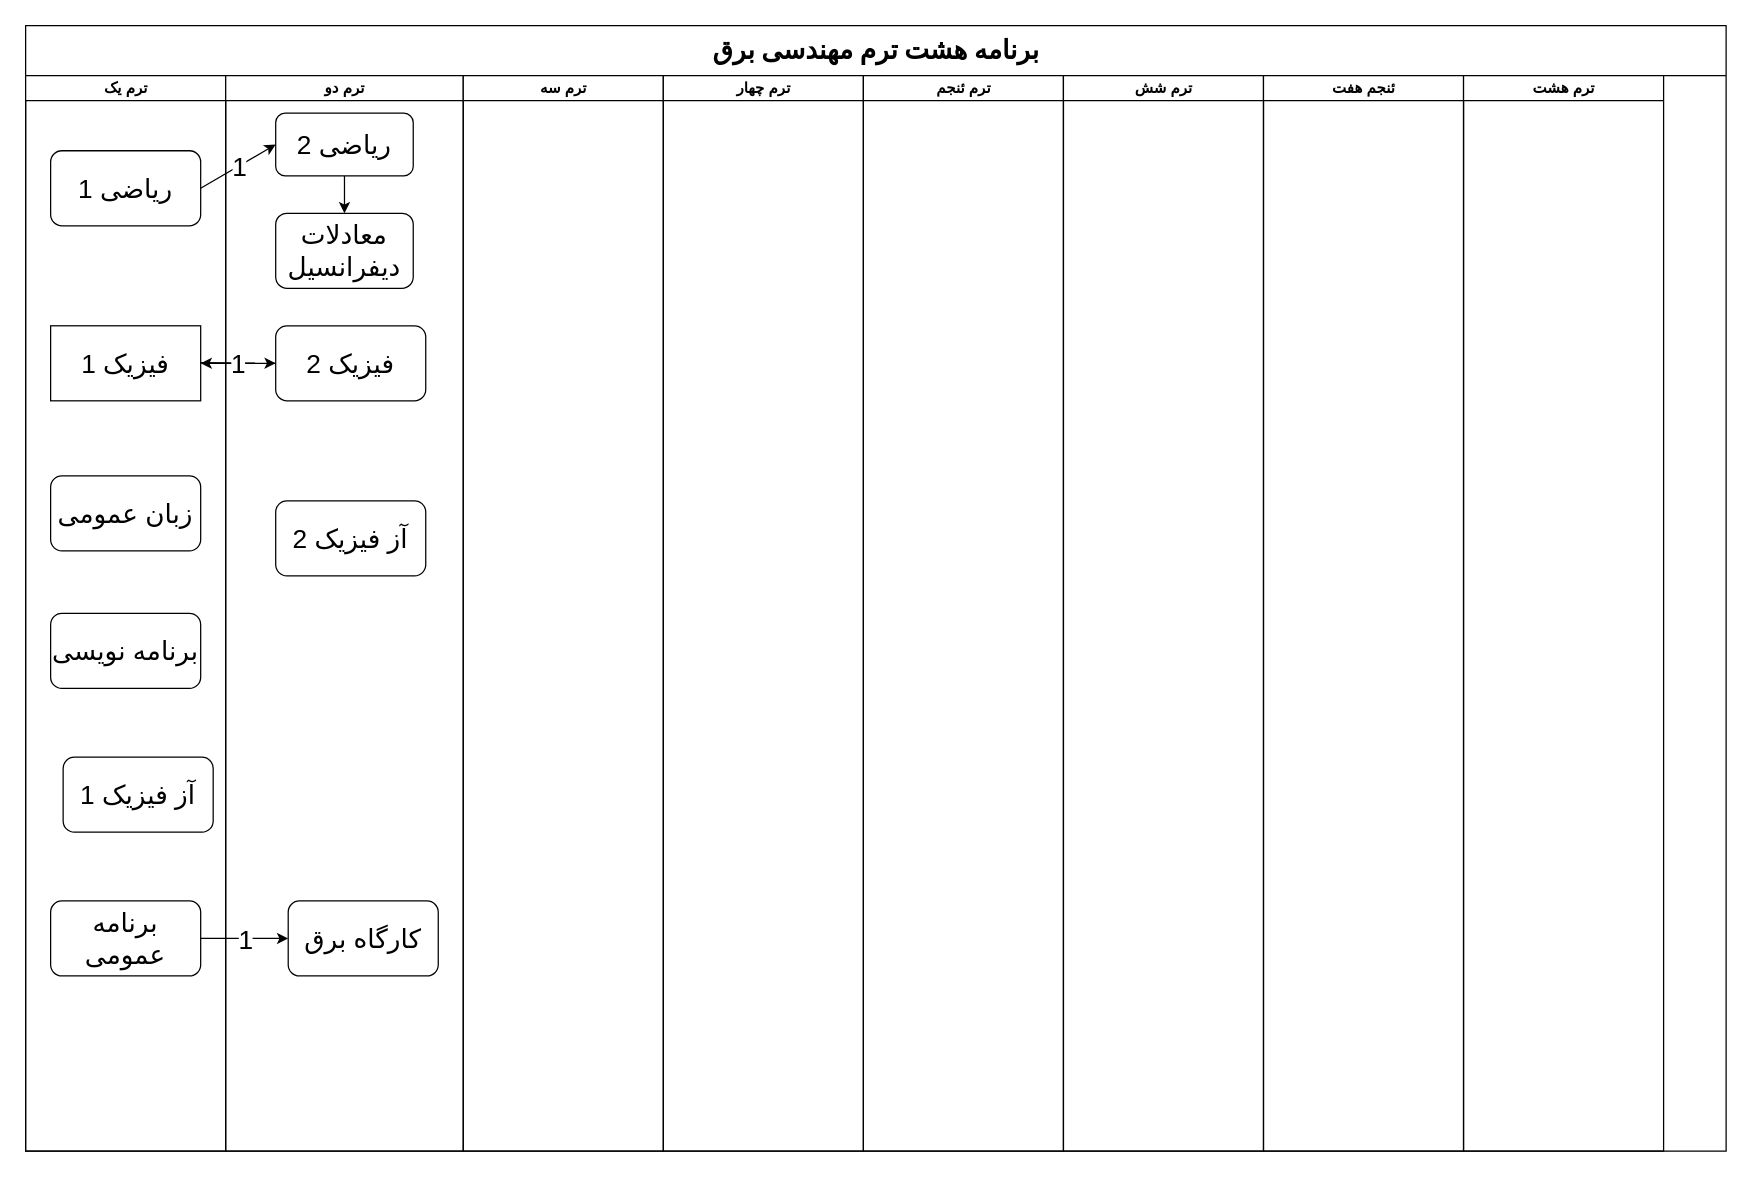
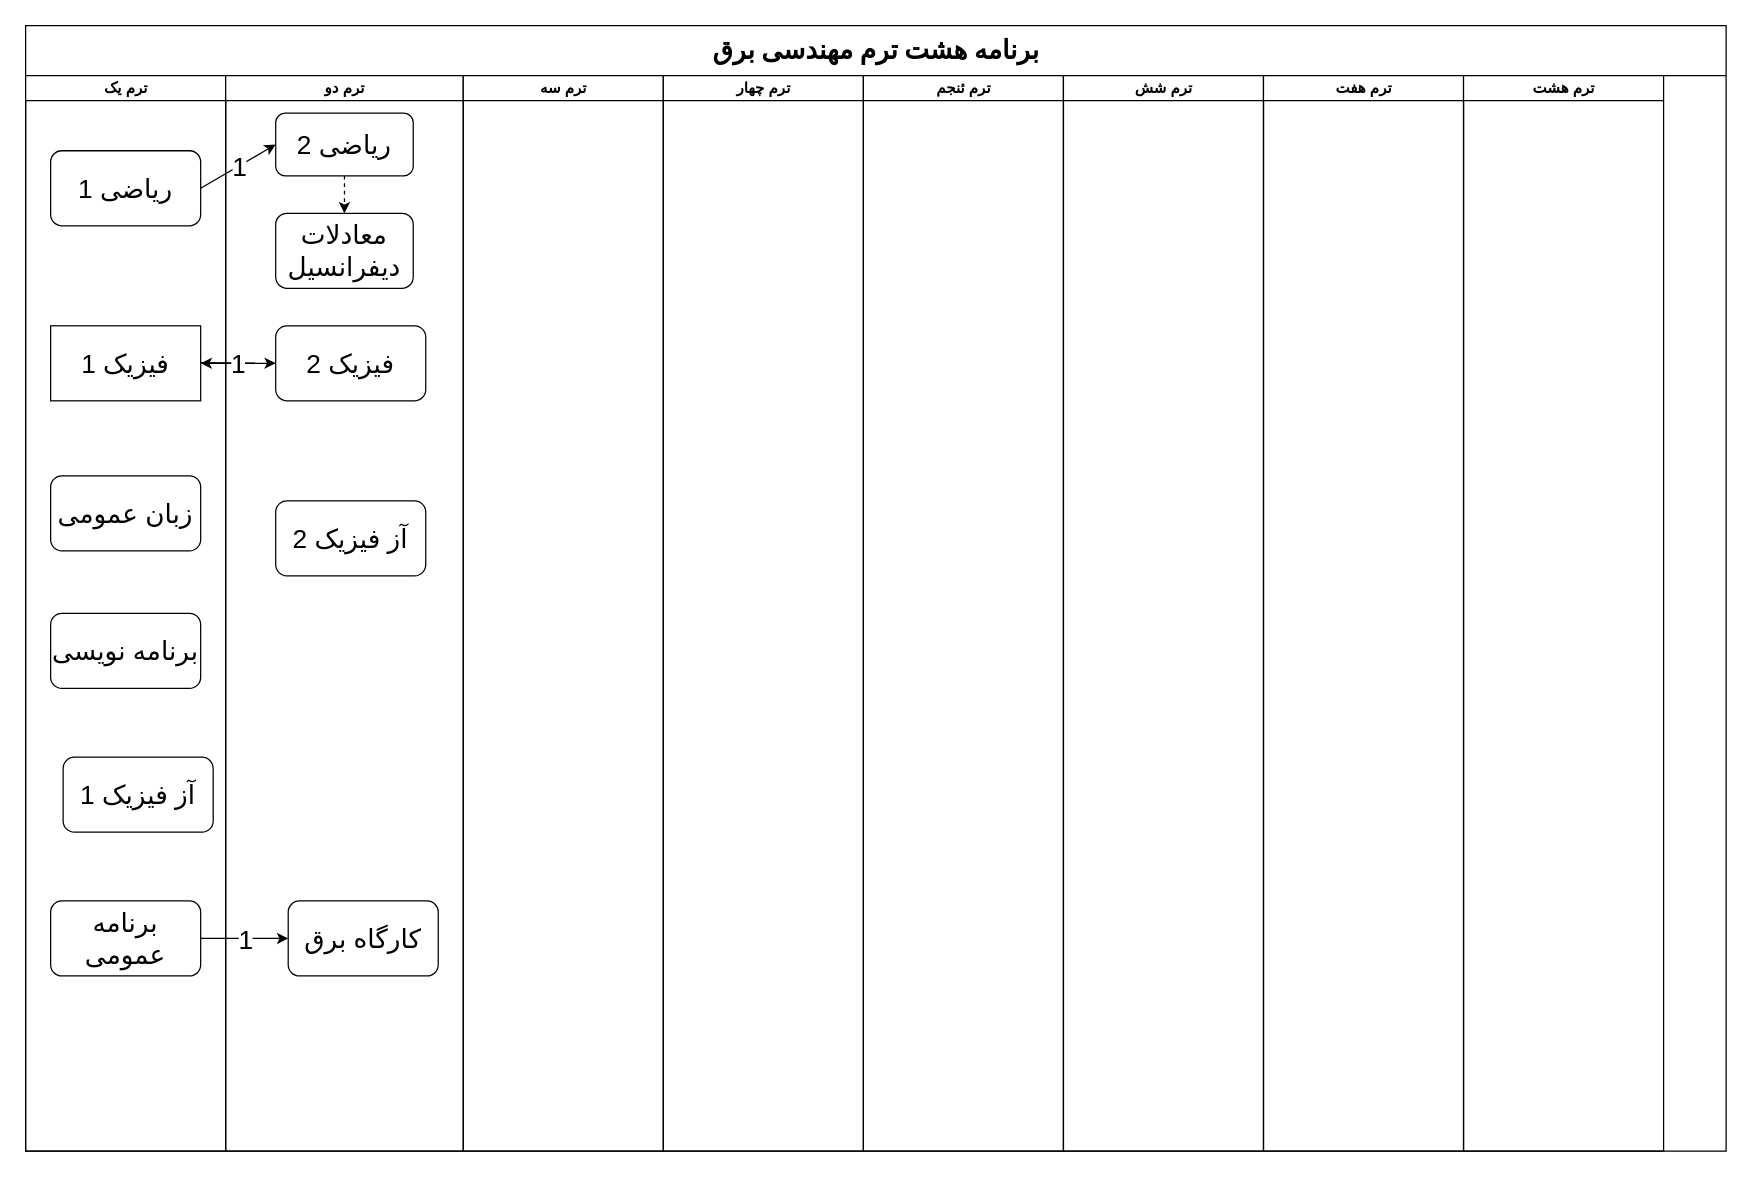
- <mxCell id="24" value="ئنجم هفت" style="swimlane;html=1;startSize=20;" vertex="1" parent="2"><mxGeometry x="990" y="40" width="160" height="860" as="geometry"><mxRectangle x="800" y="20" width="30" height="730" as="alternateBounds" /></mxGeometry></mxCell>
+ <mxCell id="24" value="ترم هفت" style="swimlane;html=1;startSize=20;" vertex="1" parent="2"><mxGeometry x="990" y="40" width="160" height="860" as="geometry"><mxRectangle x="800" y="20" width="30" height="730" as="alternateBounds" /></mxGeometry></mxCell>
- <mxCell id="11" style="edgeStyle=orthogonalEdgeStyle;rounded=0;orthogonalLoop=1;jettySize=auto;html=1;exitX=0.5;exitY=1;exitDx=0;exitDy=0;entryX=0.5;entryY=0;entryDx=0;entryDy=0;fontSize=21;" edge="1" parent="10" source="12" target="13"><mxGeometry relative="1" as="geometry" /></mxCell>
+ <mxCell id="11" style="edgeStyle=orthogonalEdgeStyle;rounded=0;orthogonalLoop=1;jettySize=auto;html=1;exitX=0.5;exitY=1;exitDx=0;exitDy=0;entryX=0.5;entryY=0;entryDx=0;entryDy=0;fontSize=21;dashed=1;" edge="1" parent="10" source="12" target="13"><mxGeometry relative="1" as="geometry" /></mxCell>
